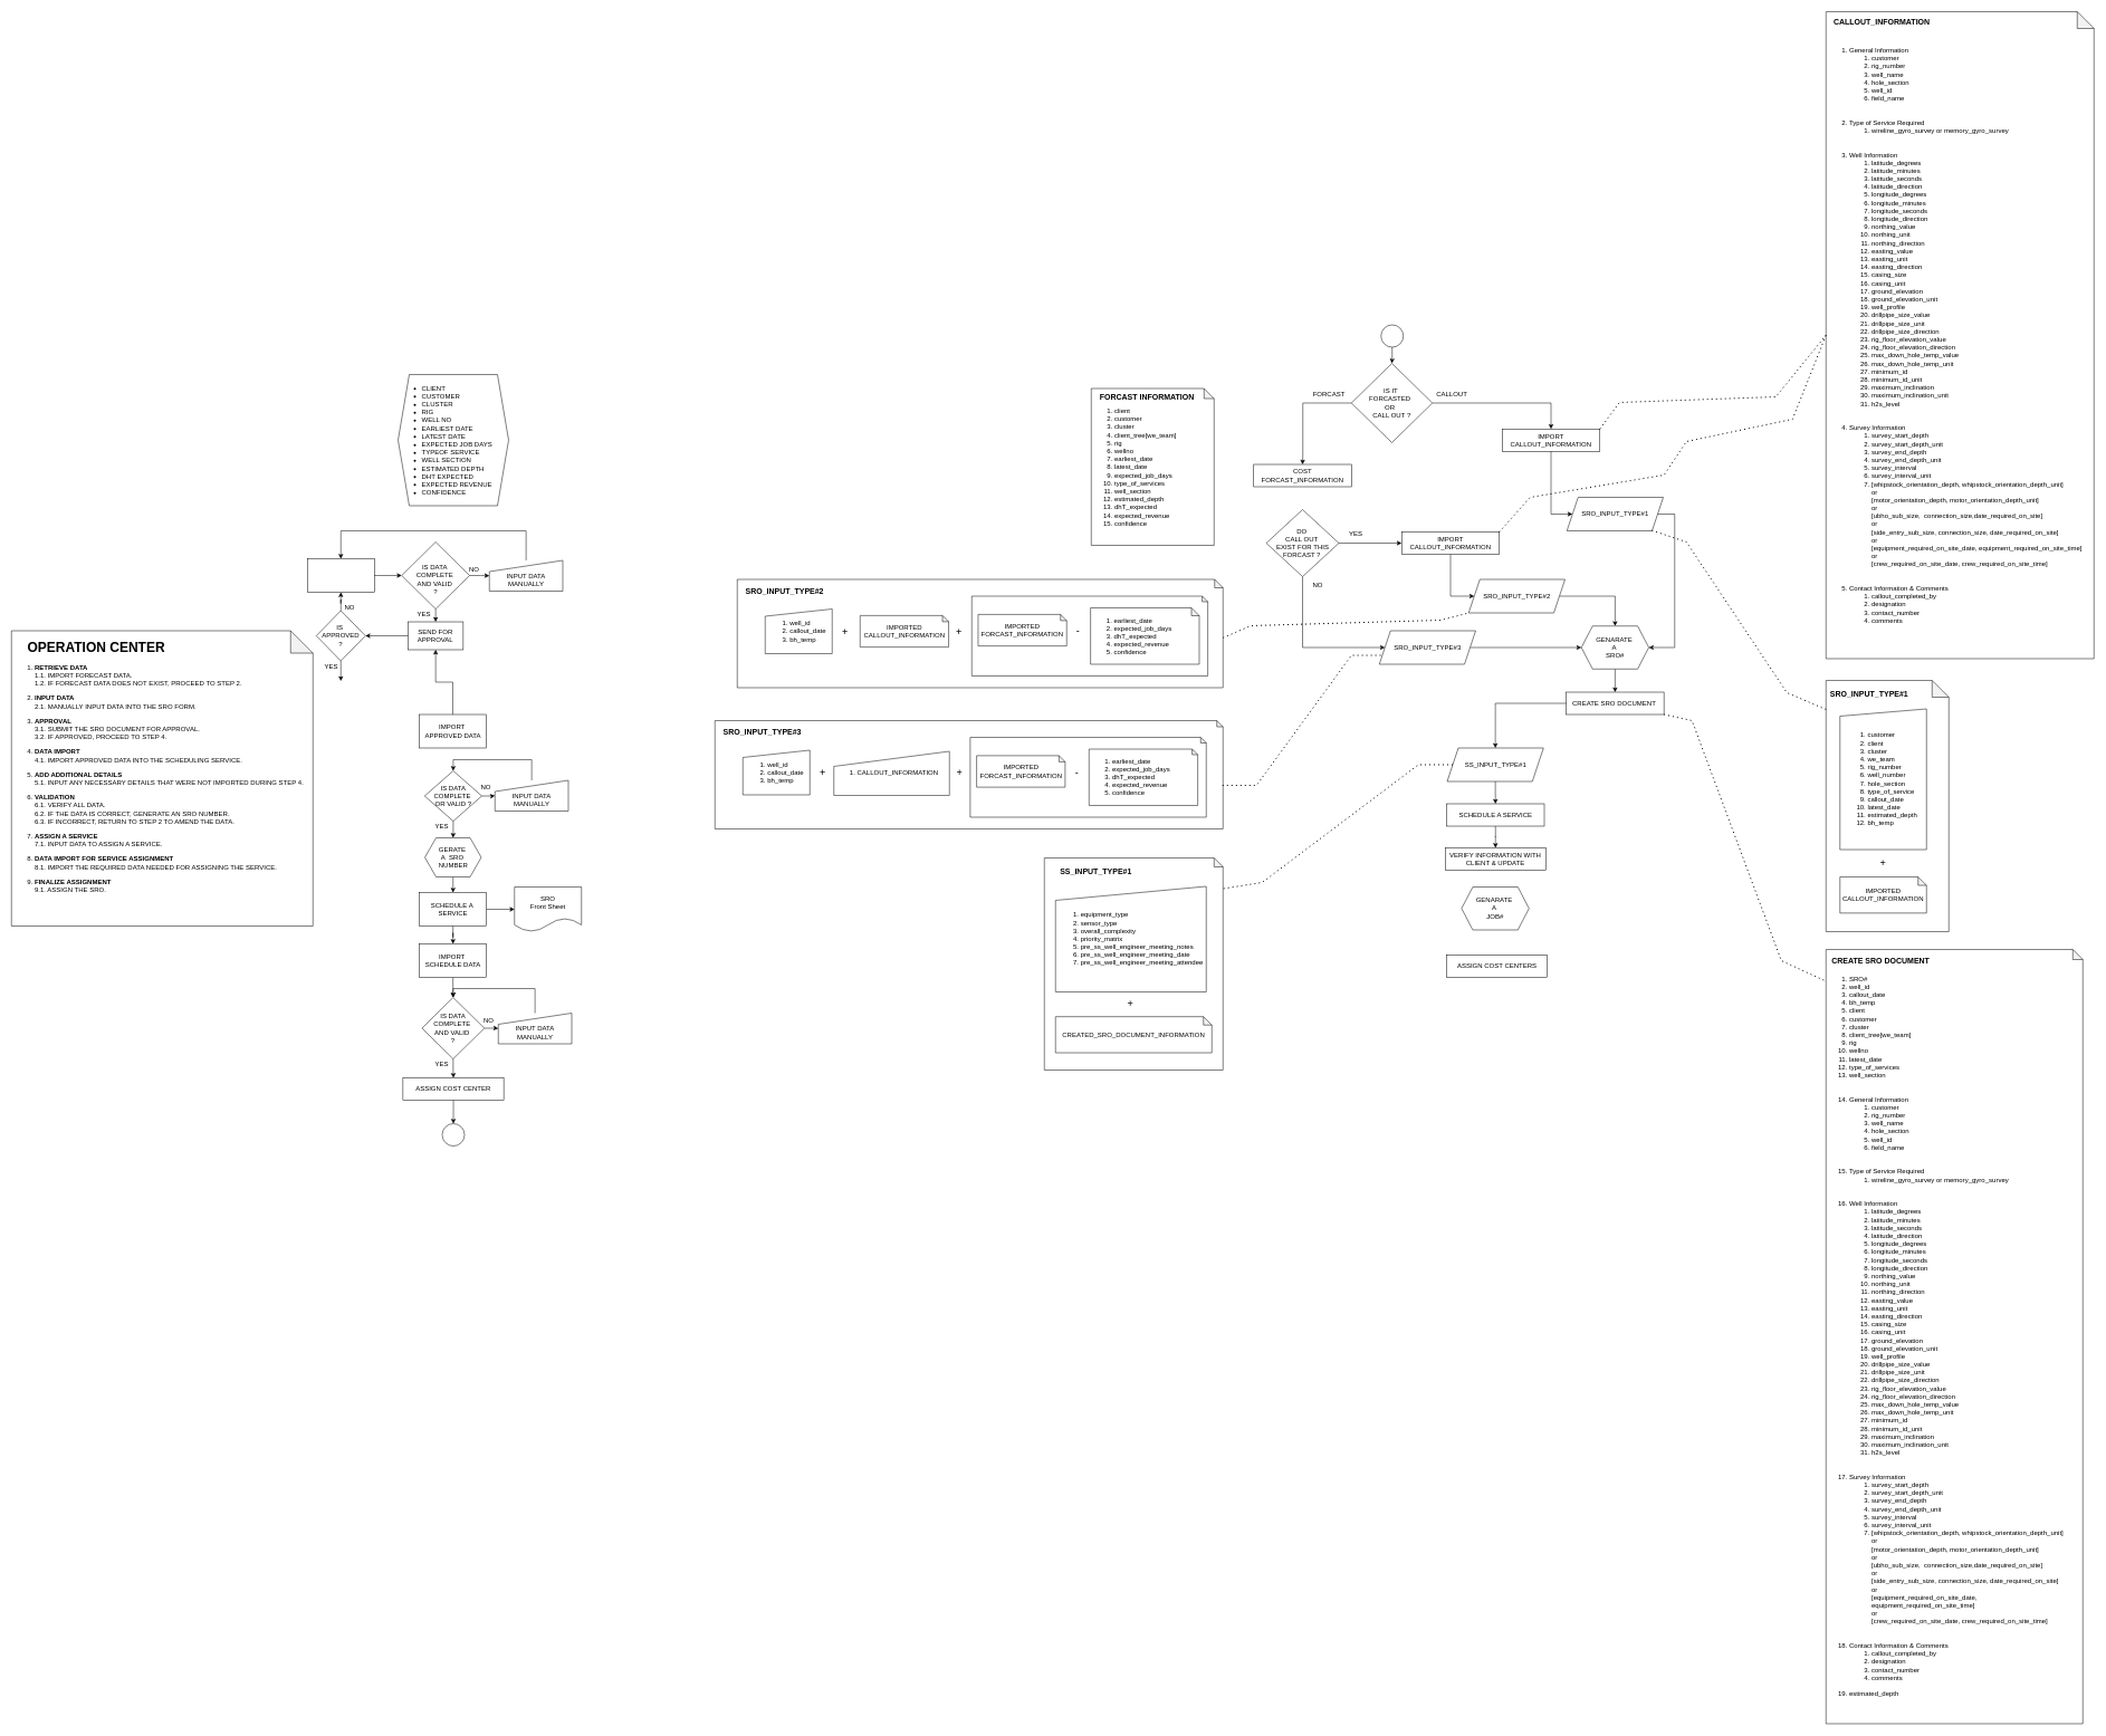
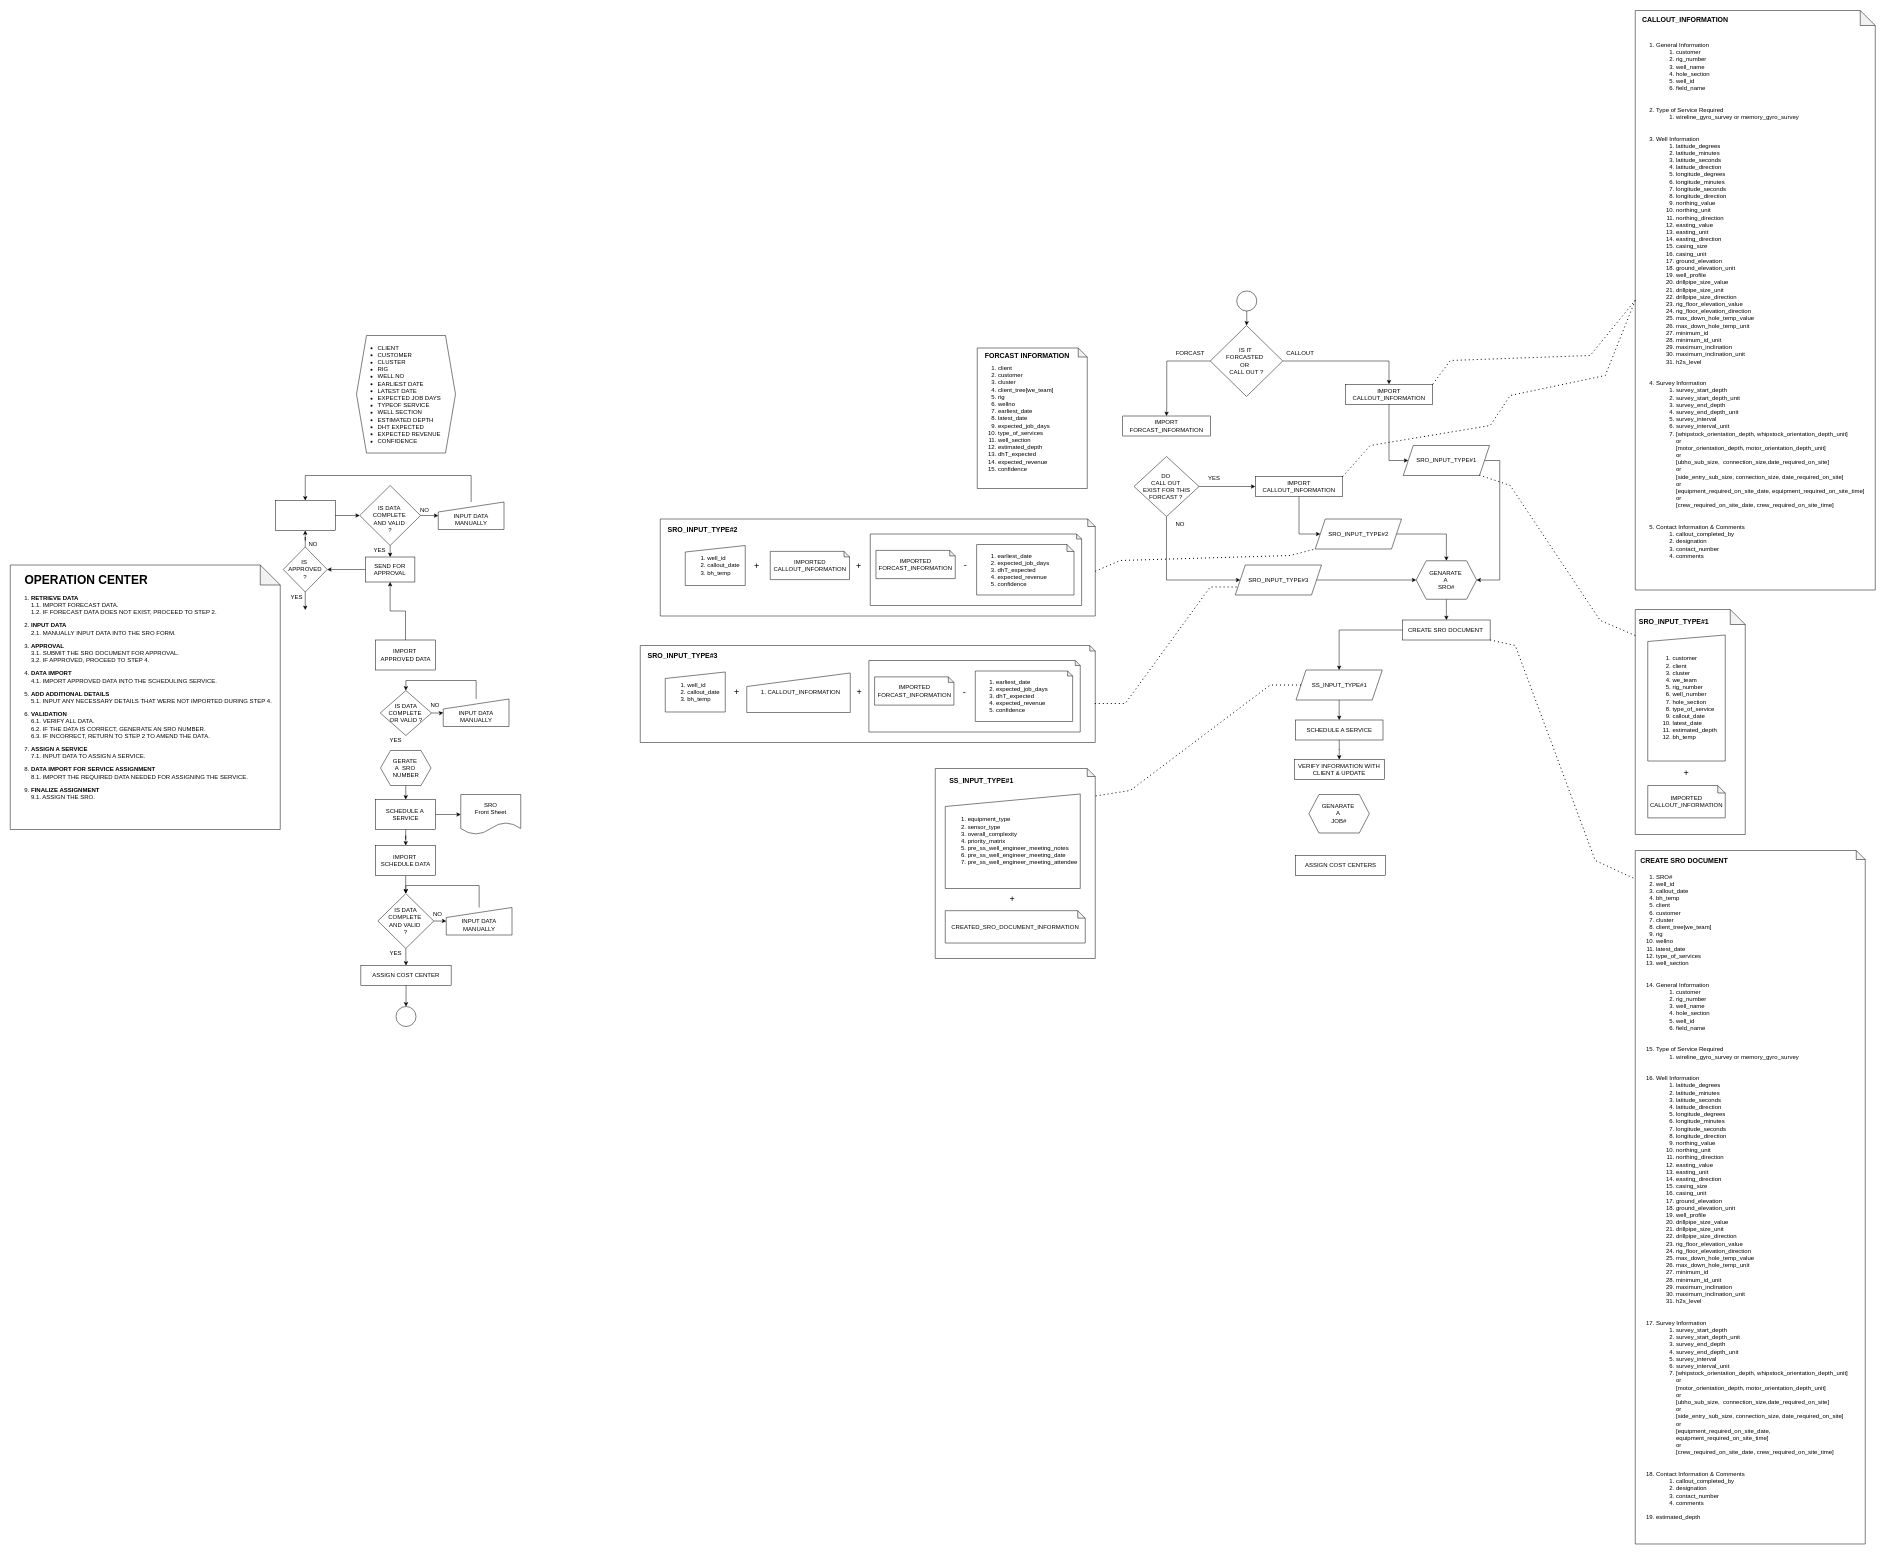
- <mxCell id="2" value="COST FORCAST_INFORMATION" style="rounded=0;whiteSpace=wrap;html=1;gradientColor=default;gradientDirection=west;fillColor=none;" parent="1" vertex="1"><mxGeometry x="2245" y="831" width="175" height="40" as="geometry" /></mxCell>
+ <mxCell id="2" value="IMPORT FORCAST_INFORMATION" style="rounded=0;whiteSpace=wrap;html=1;gradientColor=default;gradientDirection=west;fillColor=none;" parent="1" vertex="1"><mxGeometry x="2245" y="831" width="175" height="40" as="geometry" /></mxCell>
- <mxCell id="24" value="" style="edgeStyle=orthogonalEdgeStyle;rounded=0;orthogonalLoop=1;jettySize=auto;html=1;entryX=0.5;entryY=0;entryDx=0;entryDy=0;" parent="1" source="25" target="31" edge="1"><mxGeometry relative="1" as="geometry" /></mxCell>
